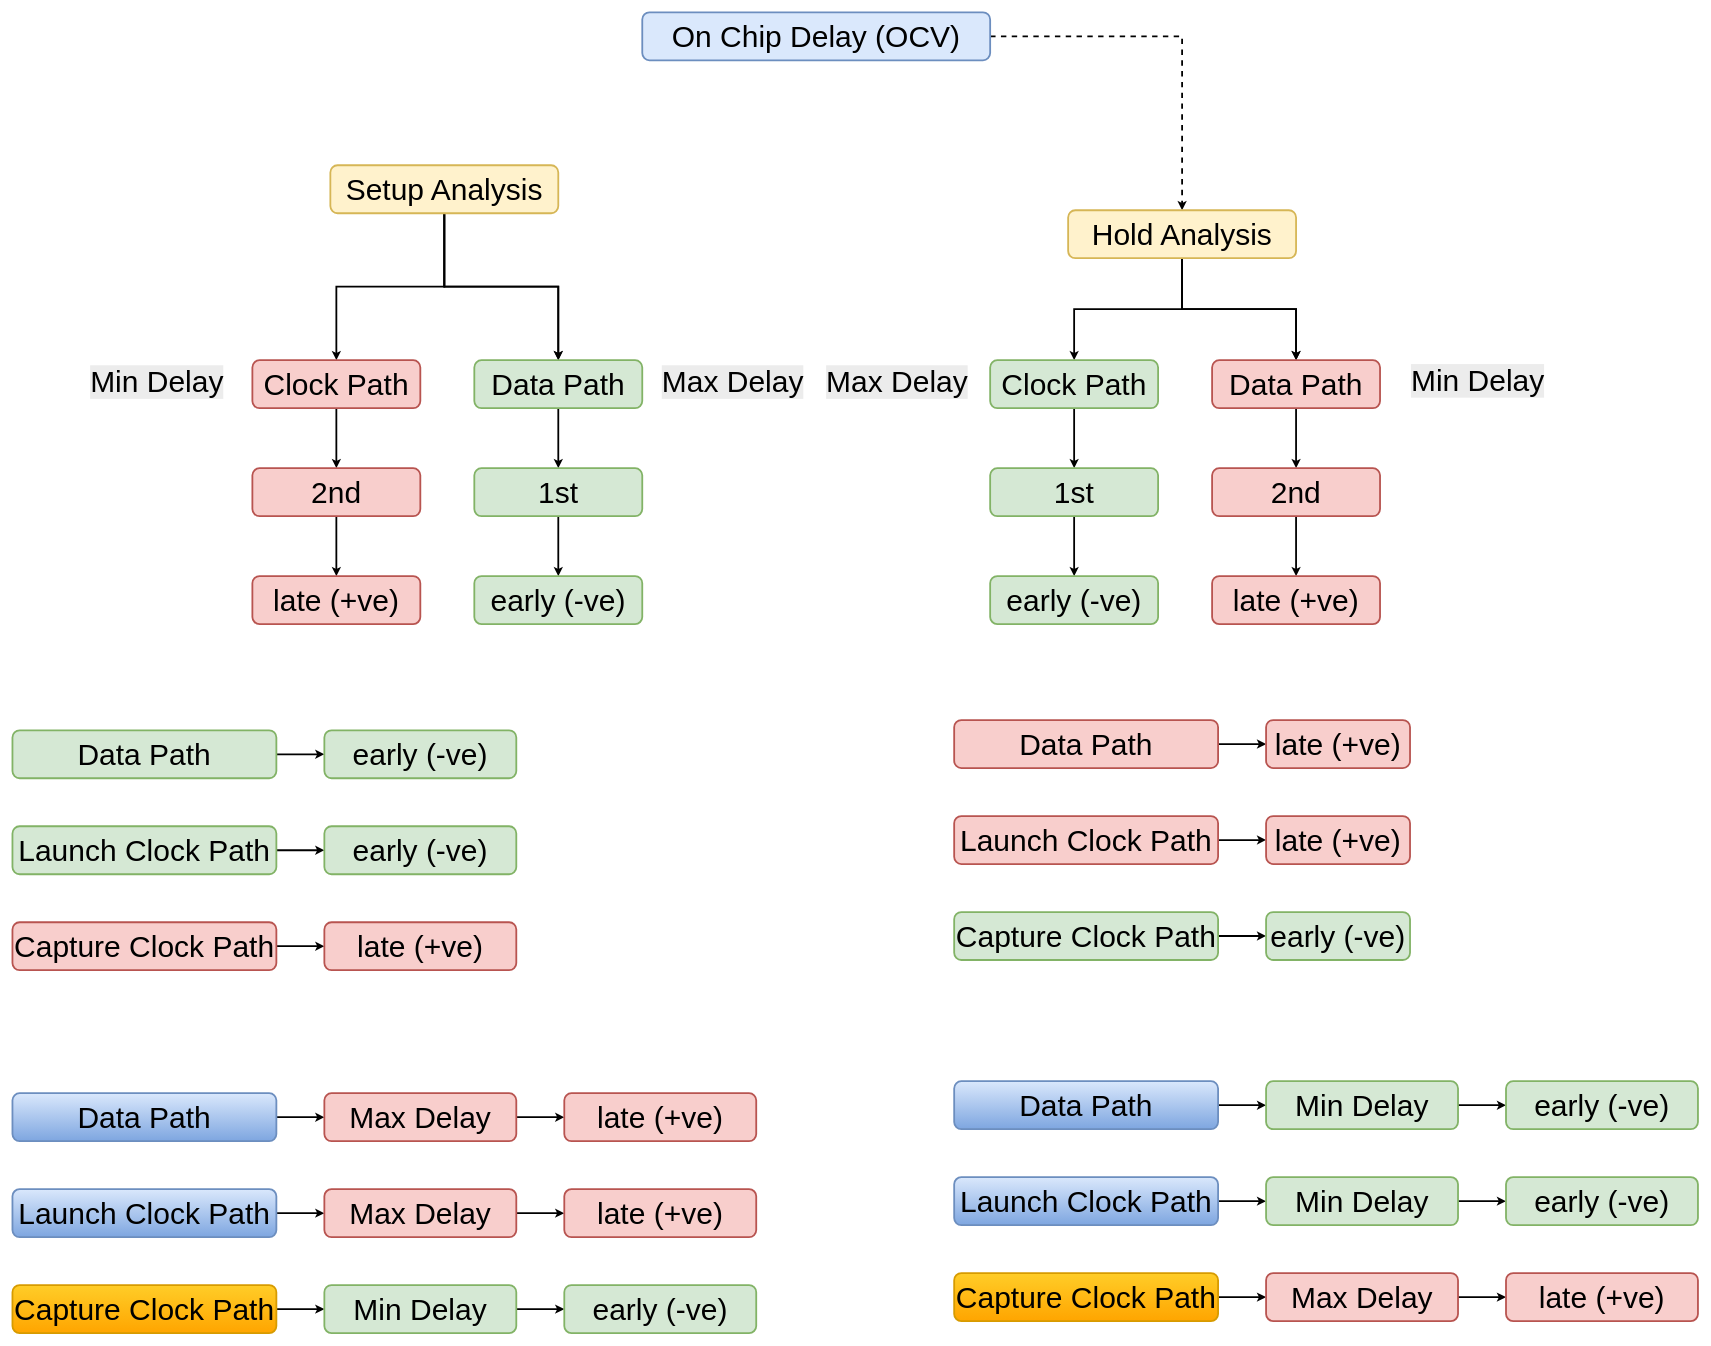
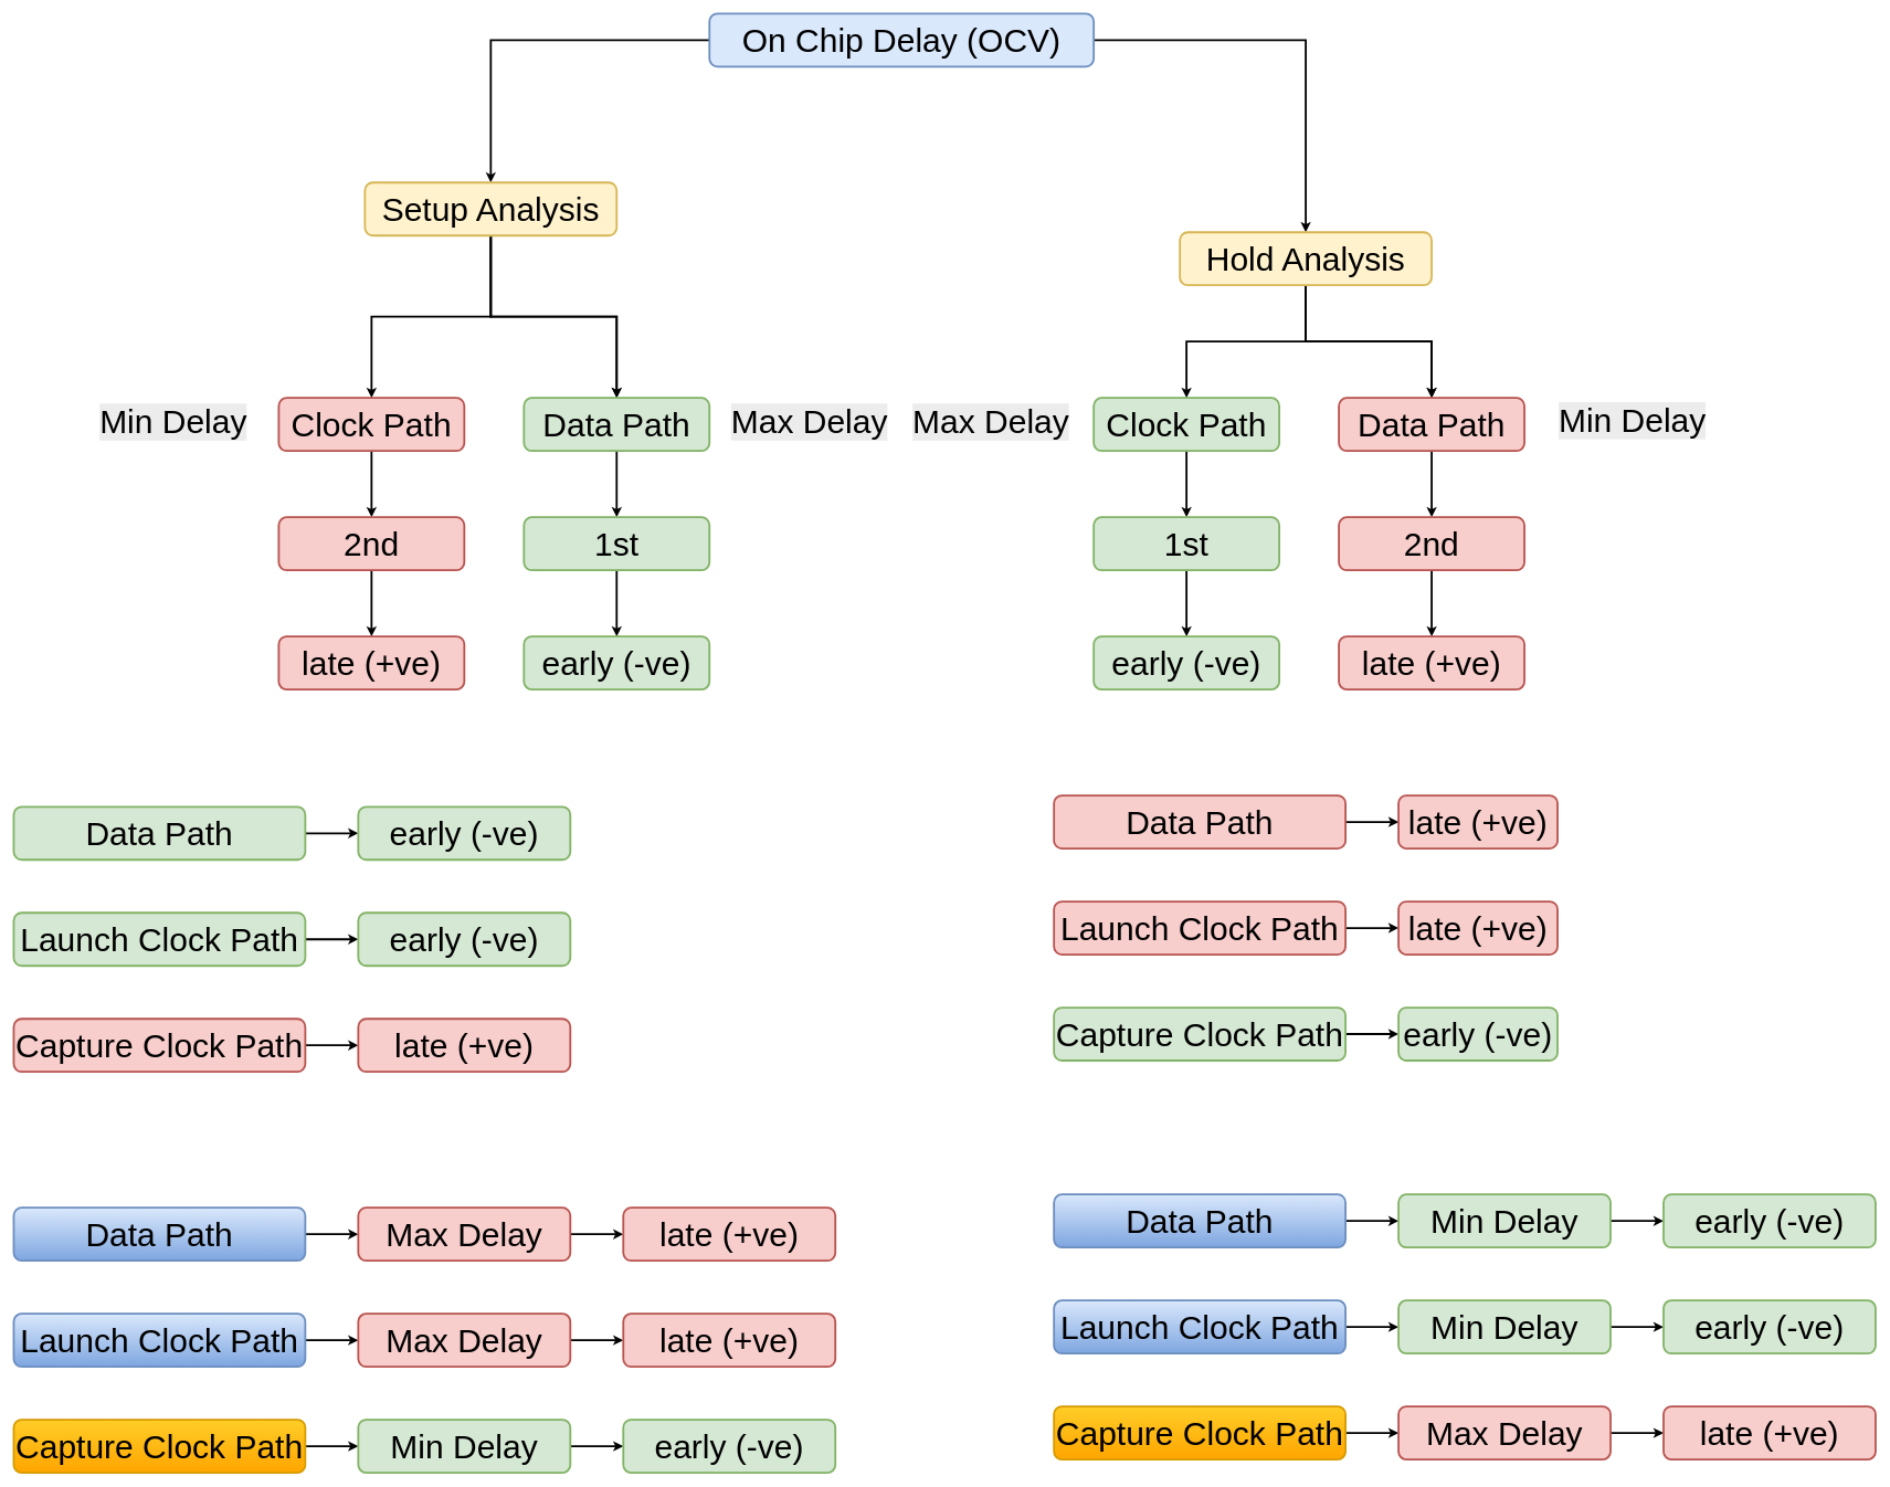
+ <mxCell id="2" style="edgeStyle=orthogonalEdgeStyle;rounded=0;orthogonalLoop=1;jettySize=auto;html=1;entryX=0.5;entryY=0;entryDx=0;entryDy=0;strokeWidth=3;" parent="1" source="4" target="8" edge="1"><mxGeometry relative="1" as="geometry" /></mxCell>
- <mxCell id="3" style="edgeStyle=orthogonalEdgeStyle;rounded=0;orthogonalLoop=1;jettySize=auto;html=1;entryX=0.5;entryY=0;entryDx=0;entryDy=0;strokeWidth=3;dashed=1;" parent="1" source="4" target="20" edge="1"><mxGeometry relative="1" as="geometry" /></mxCell>
+ <mxCell id="3" style="edgeStyle=orthogonalEdgeStyle;rounded=0;orthogonalLoop=1;jettySize=auto;html=1;entryX=0.5;entryY=0;entryDx=0;entryDy=0;strokeWidth=3;" parent="1" source="4" target="20" edge="1"><mxGeometry relative="1" as="geometry" /></mxCell>
